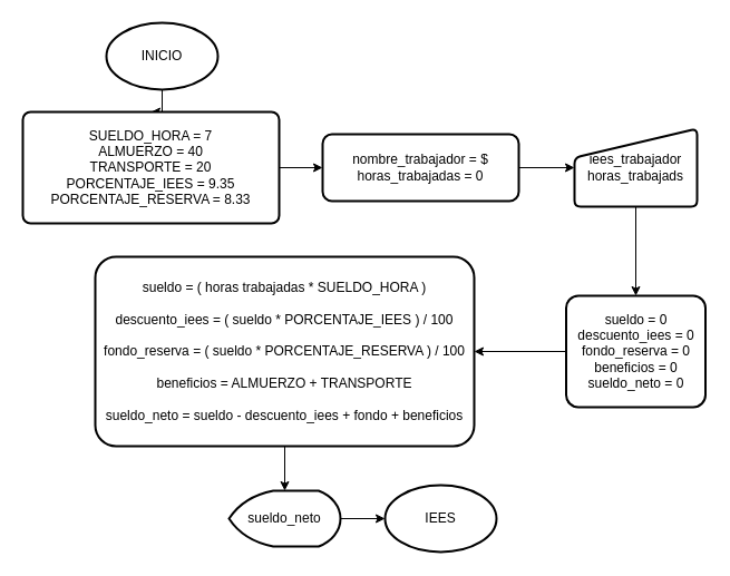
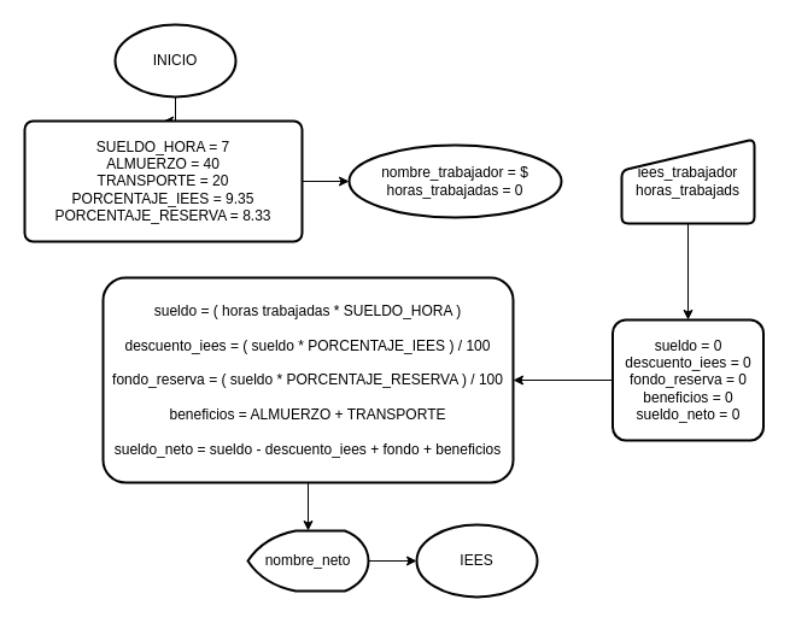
- <mxCell id="7" value="nombre_trabajador = $&lt;br&gt;horas_trabajadas = 0" style="whiteSpace=wrap;html=1;rounded=1;strokeWidth=2;arcSize=14;" vertex="1" parent="1"><mxGeometry x="289" y="120" width="176" height="60" as="geometry" /></mxCell>
+ <mxCell id="7" value="nombre_trabajador = $&lt;br&gt;horas_trabajadas = 0" style="ellipse;whiteSpace=wrap;html=1;strokeWidth=2;arcSize=14;" vertex="1" parent="1"><mxGeometry x="289" y="120" width="176" height="60" as="geometry" /></mxCell>
- <mxCell id="6" style="edgeStyle=orthogonalEdgeStyle;rounded=0;orthogonalLoop=1;jettySize=auto;html=1;" edge="1" parent="1" source="7" target="9"><mxGeometry relative="1" as="geometry" /></mxCell>
- <mxCell id="15" value="sueldo_neto" style="strokeWidth=2;html=1;shape=mxgraph.flowchart.display;whiteSpace=wrap;" vertex="1" parent="1"><mxGeometry x="205" y="440" width="100" height="50" as="geometry" /></mxCell>
+ <mxCell id="15" value="nombre_neto" style="strokeWidth=2;html=1;shape=mxgraph.flowchart.display;whiteSpace=wrap;" vertex="1" parent="1"><mxGeometry x="205" y="440" width="100" height="50" as="geometry" /></mxCell>
